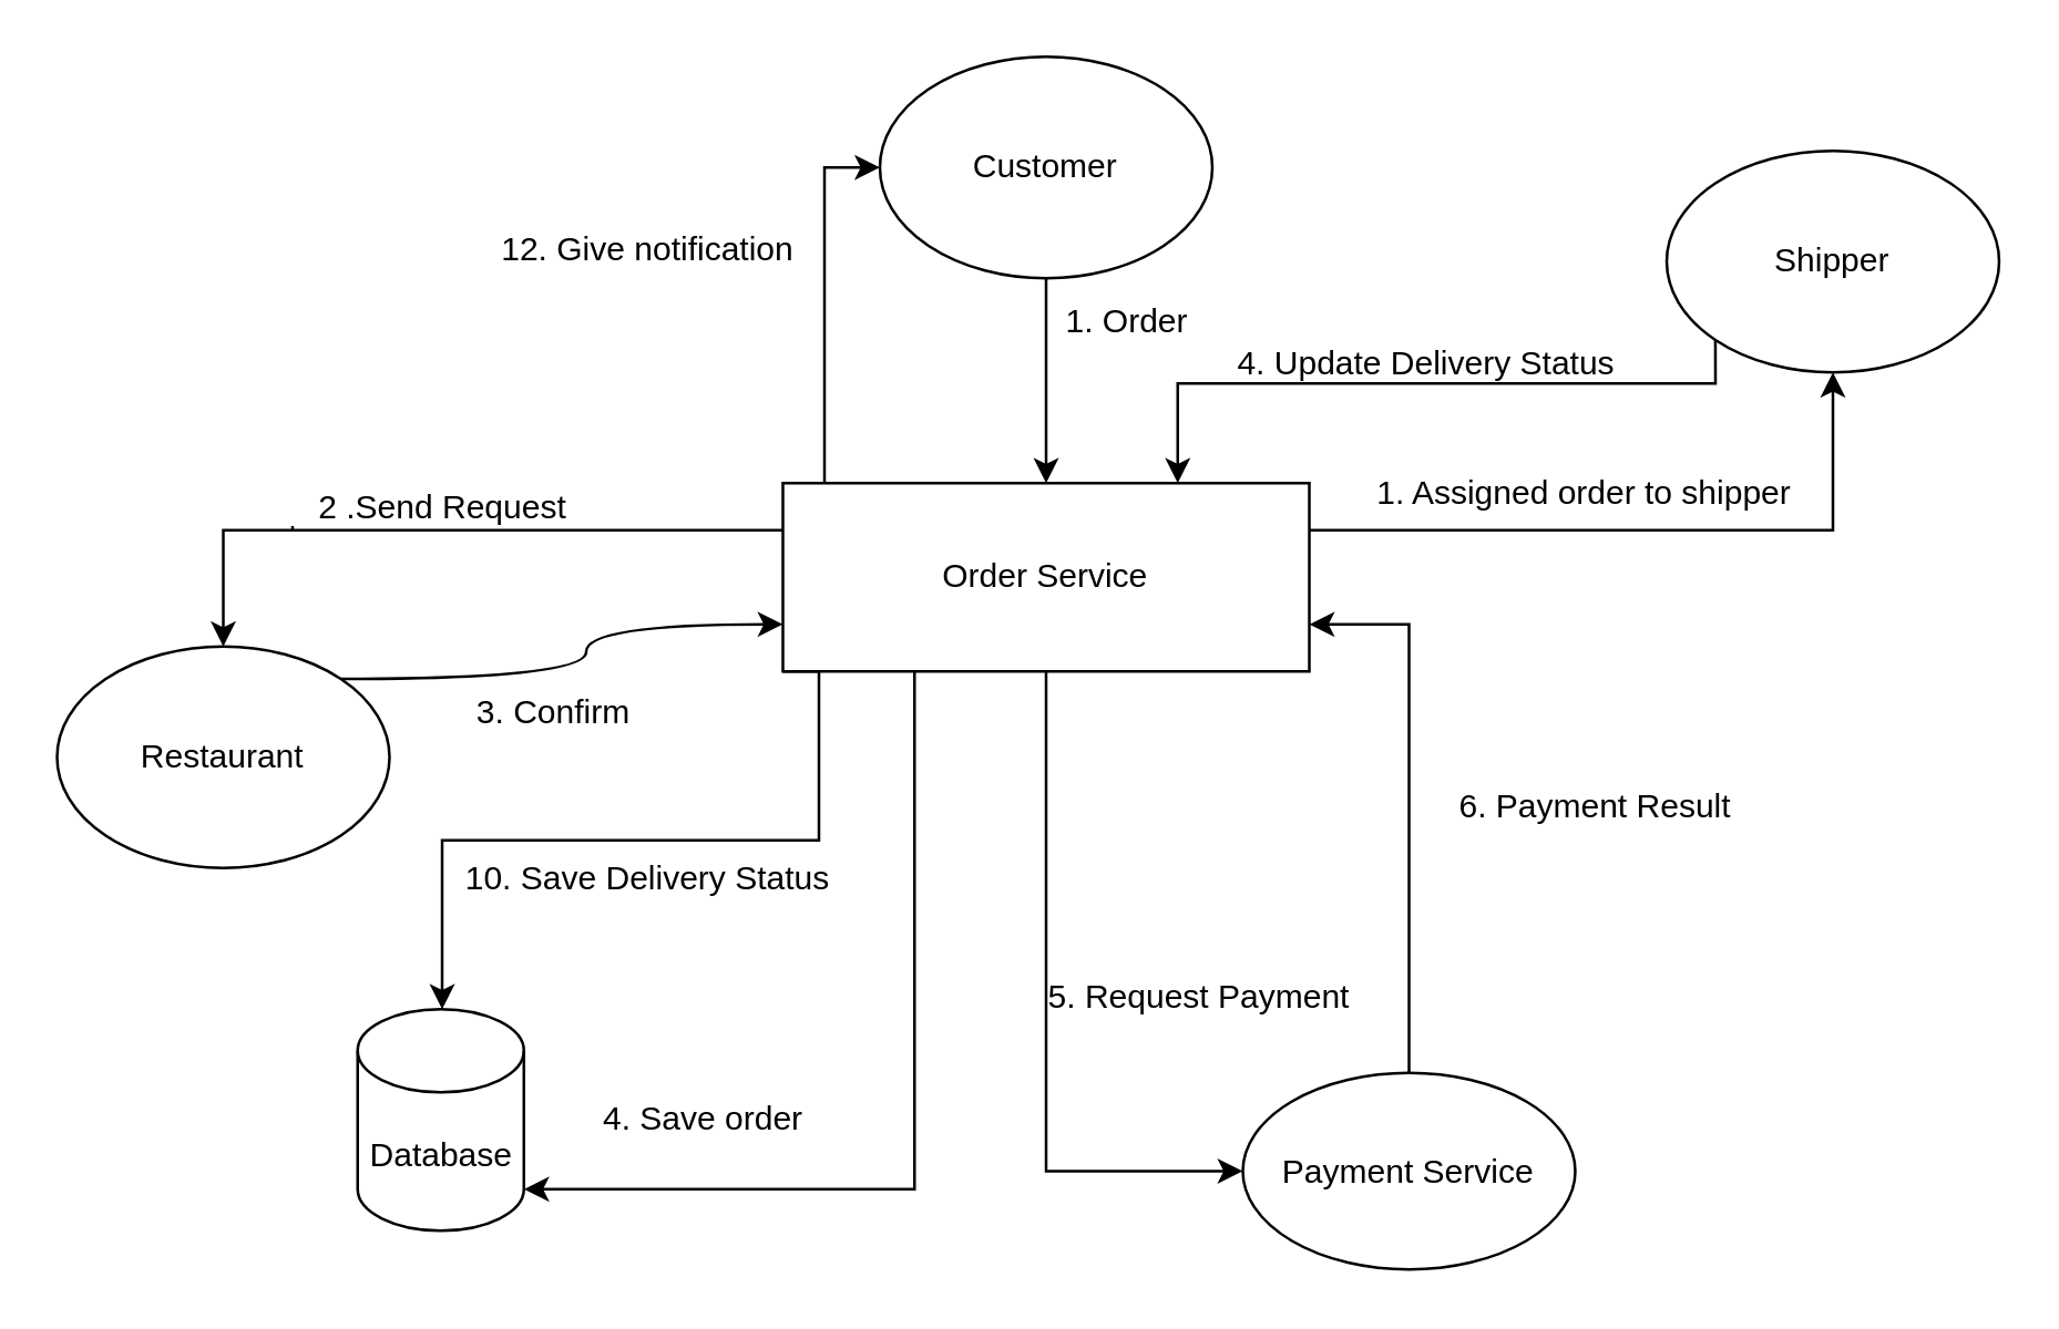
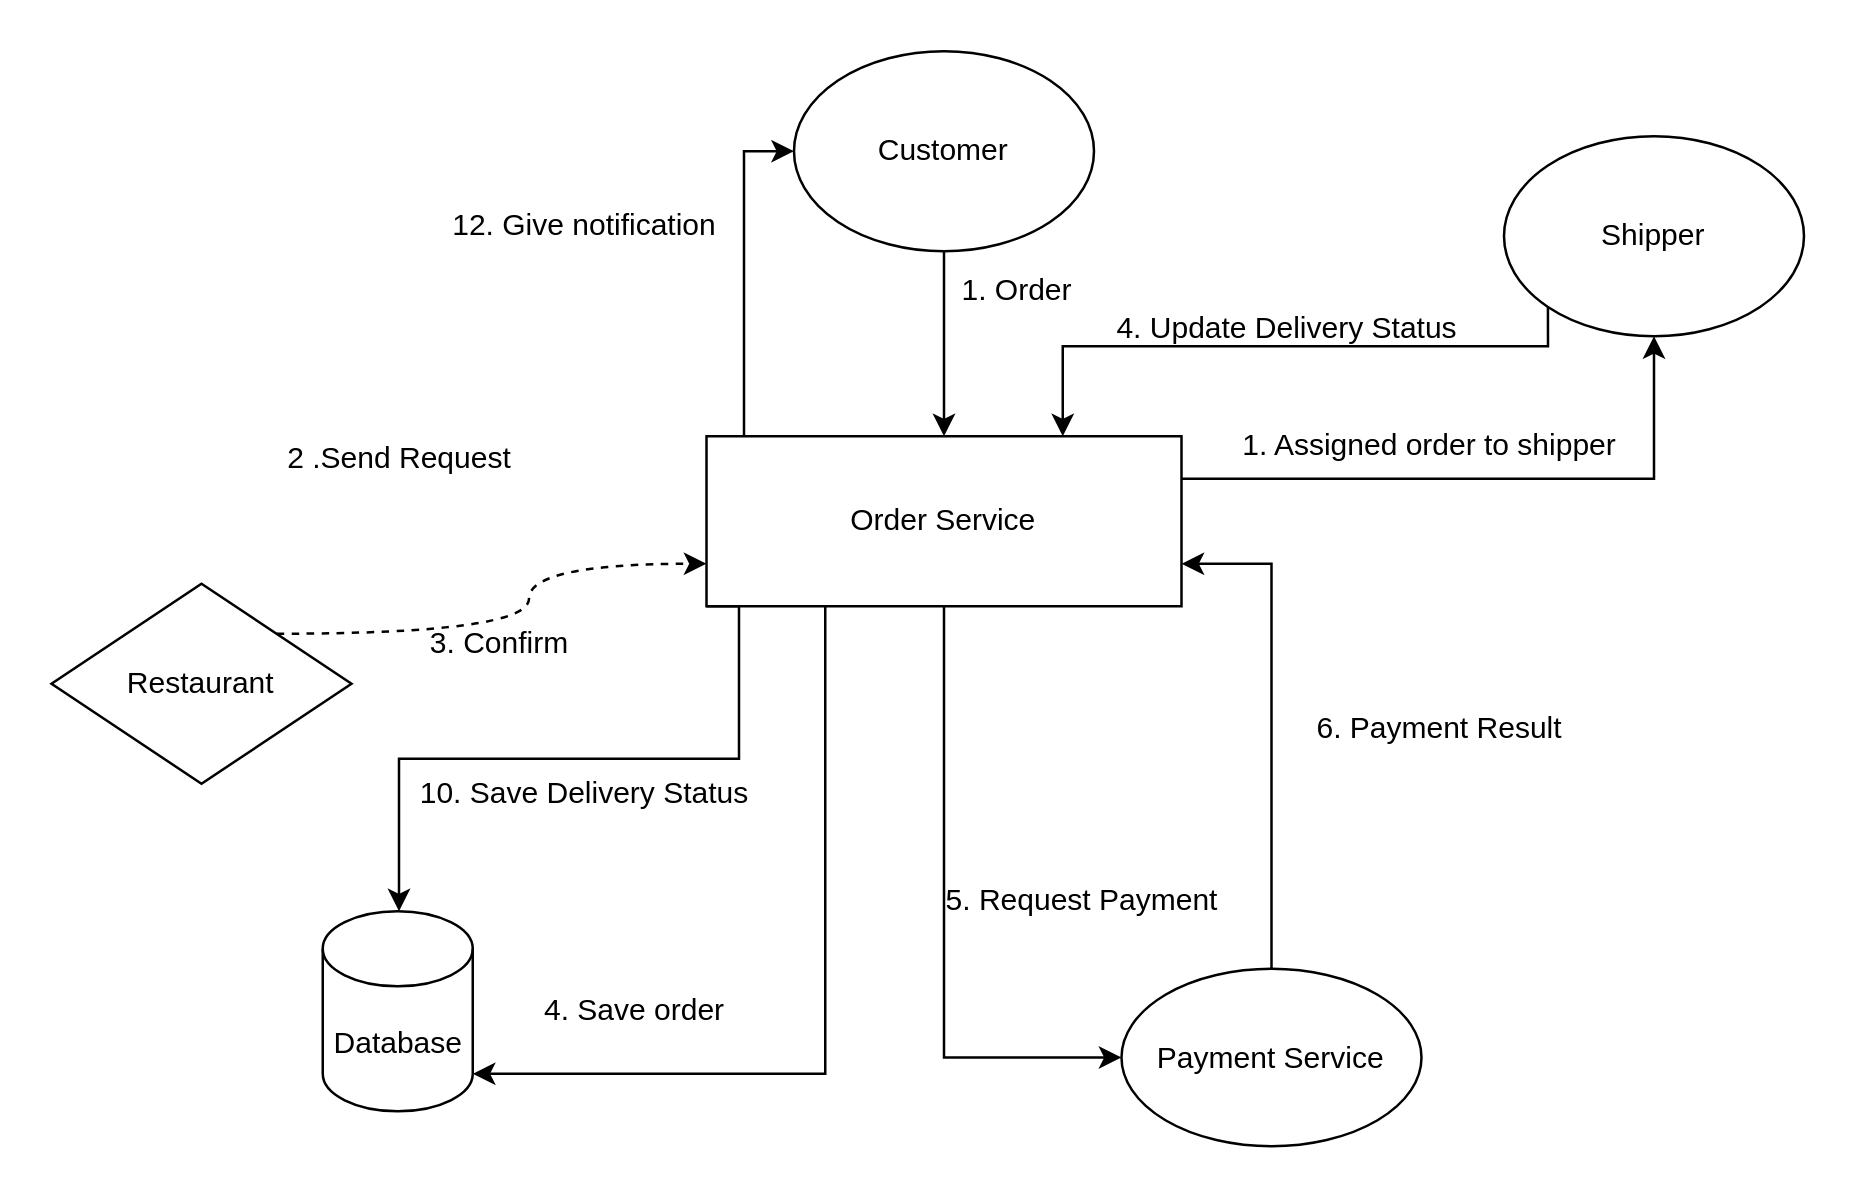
- <mxCell id="4" style="edgeStyle=orthogonalEdgeStyle;rounded=0;orthogonalLoop=1;jettySize=auto;html=1;exitX=0;exitY=0.75;exitDx=0;exitDy=0;entryX=0.5;entryY=0;entryDx=0;entryDy=0;" edge="1" parent="1" source="20" target="12"><mxGeometry relative="1" as="geometry"><Array as="points"><mxPoint x="282" y="191" /><mxPoint x="94" y="191" /></Array></mxGeometry></mxCell>
- <mxCell id="11" style="edgeStyle=orthogonalEdgeStyle;rounded=0;orthogonalLoop=1;jettySize=auto;html=1;exitX=1;exitY=0;exitDx=0;exitDy=0;entryX=0;entryY=0.75;entryDx=0;entryDy=0;curved=1;" edge="1" parent="1" source="12" target="10"><mxGeometry relative="1" as="geometry" /></mxCell>
+ <mxCell id="11" style="edgeStyle=orthogonalEdgeStyle;rounded=0;orthogonalLoop=1;jettySize=auto;html=1;exitX=1;exitY=0;exitDx=0;exitDy=0;entryX=0;entryY=0.75;entryDx=0;entryDy=0;curved=1;dashed=1;" edge="1" parent="1" source="12" target="10"><mxGeometry relative="1" as="geometry" /></mxCell>
- <mxCell id="12" value="Restaurant" style="ellipse;whiteSpace=wrap;html=1;" vertex="1" parent="1"><mxGeometry x="20" y="233" width="120" height="80" as="geometry" /></mxCell>
+ <mxCell id="12" value="Restaurant" style="rhombus;whiteSpace=wrap;html=1;" vertex="1" parent="1"><mxGeometry x="20" y="233" width="120" height="80" as="geometry" /></mxCell>
